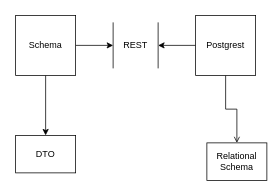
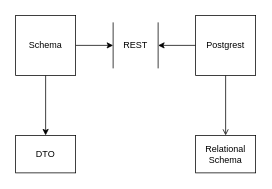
- <mxCell id="9" value="Relational Schema" style="rounded=0;whiteSpace=wrap;html=1;" vertex="1" parent="1"><mxGeometry x="275" y="190" width="80" height="50" as="geometry" /></mxCell>
+ <mxCell id="9" value="Relational Schema" style="rounded=0;whiteSpace=wrap;html=1;" vertex="1" parent="1"><mxGeometry x="260" y="180" width="80" height="50" as="geometry" /></mxCell>
